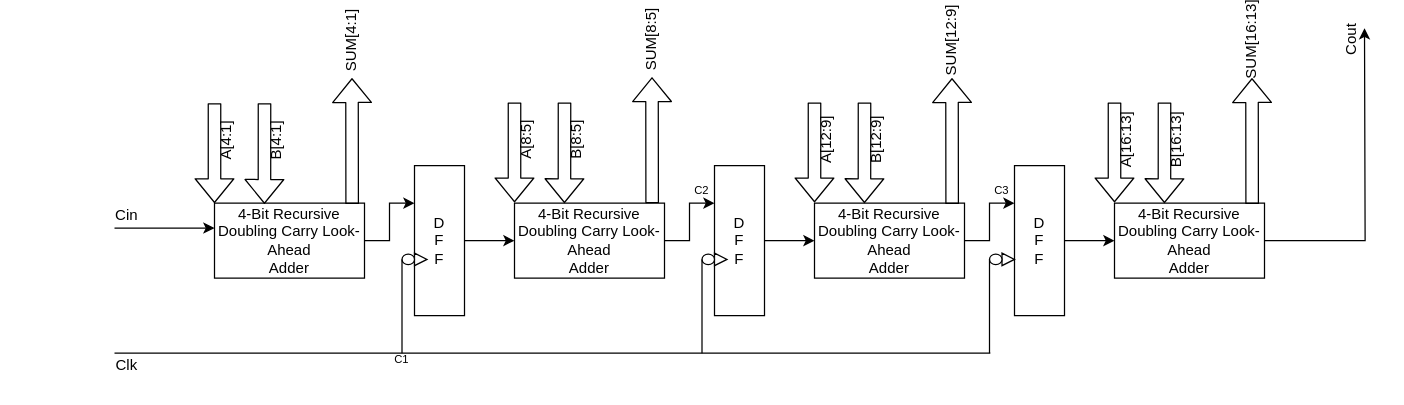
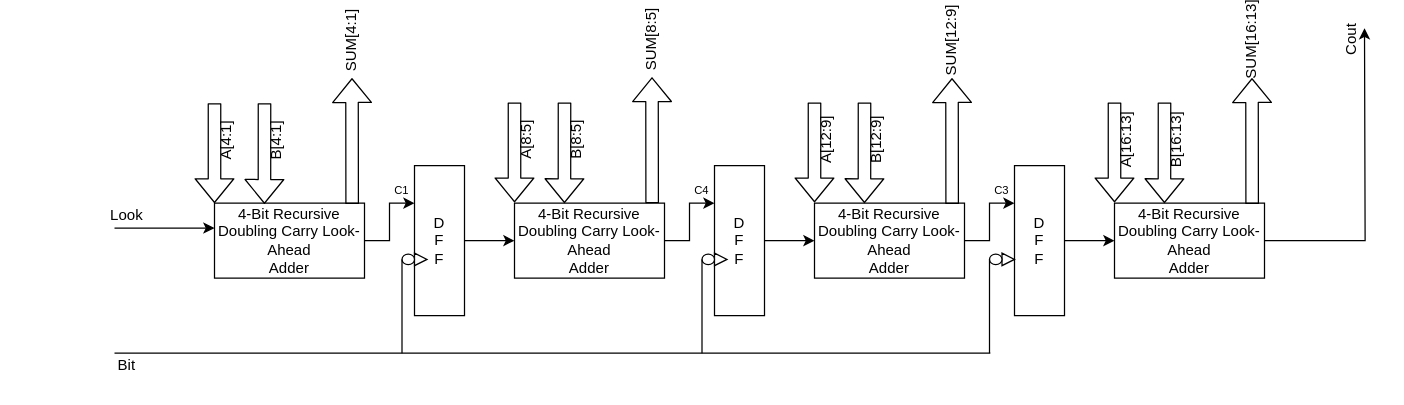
- <mxCell id="56" value="C2" style="text;html=1;strokeColor=none;fillColor=none;align=center;verticalAlign=middle;whiteSpace=wrap;rounded=0;fontSize=9;" vertex="1" parent="1"><mxGeometry x="551" y="141" width="20" height="20" as="geometry" /></mxCell>
+ <mxCell id="56" value="C4" style="text;html=1;strokeColor=none;fillColor=none;align=center;verticalAlign=middle;whiteSpace=wrap;rounded=0;fontSize=9;" vertex="1" parent="1"><mxGeometry x="551" y="141" width="20" height="20" as="geometry" /></mxCell>
- <mxCell id="12" value="Cin" style="text;html=1;strokeColor=none;fillColor=none;align=center;verticalAlign=middle;whiteSpace=wrap;rounded=0;" vertex="1" parent="1"><mxGeometry x="81" y="161" width="40" height="20" as="geometry" /></mxCell>
+ <mxCell id="12" value="Look" style="text;html=1;strokeColor=none;fillColor=none;align=center;verticalAlign=middle;whiteSpace=wrap;rounded=0;" vertex="1" parent="1"><mxGeometry x="81" y="161" width="40" height="20" as="geometry" /></mxCell>
- <mxCell id="55" value="C1" style="text;html=1;strokeColor=none;fillColor=none;align=center;verticalAlign=middle;whiteSpace=wrap;rounded=0;fontSize=9;" vertex="1" parent="1"><mxGeometry x="311" y="276" width="20" height="20" as="geometry" /></mxCell>
+ <mxCell id="55" value="C1" style="text;html=1;strokeColor=none;fillColor=none;align=center;verticalAlign=middle;whiteSpace=wrap;rounded=0;fontSize=9;" vertex="1" parent="1"><mxGeometry x="311" y="141" width="20" height="20" as="geometry" /></mxCell>
- <mxCell id="30" value="Clk" style="text;html=1;strokeColor=none;fillColor=none;align=center;verticalAlign=middle;whiteSpace=wrap;rounded=0;" vertex="1" parent="1"><mxGeometry x="81" y="281" width="40" height="20" as="geometry" /></mxCell>
+ <mxCell id="30" value="Bit" style="text;html=1;strokeColor=none;fillColor=none;align=center;verticalAlign=middle;whiteSpace=wrap;rounded=0;" vertex="1" parent="1"><mxGeometry x="81" y="281" width="40" height="20" as="geometry" /></mxCell>
